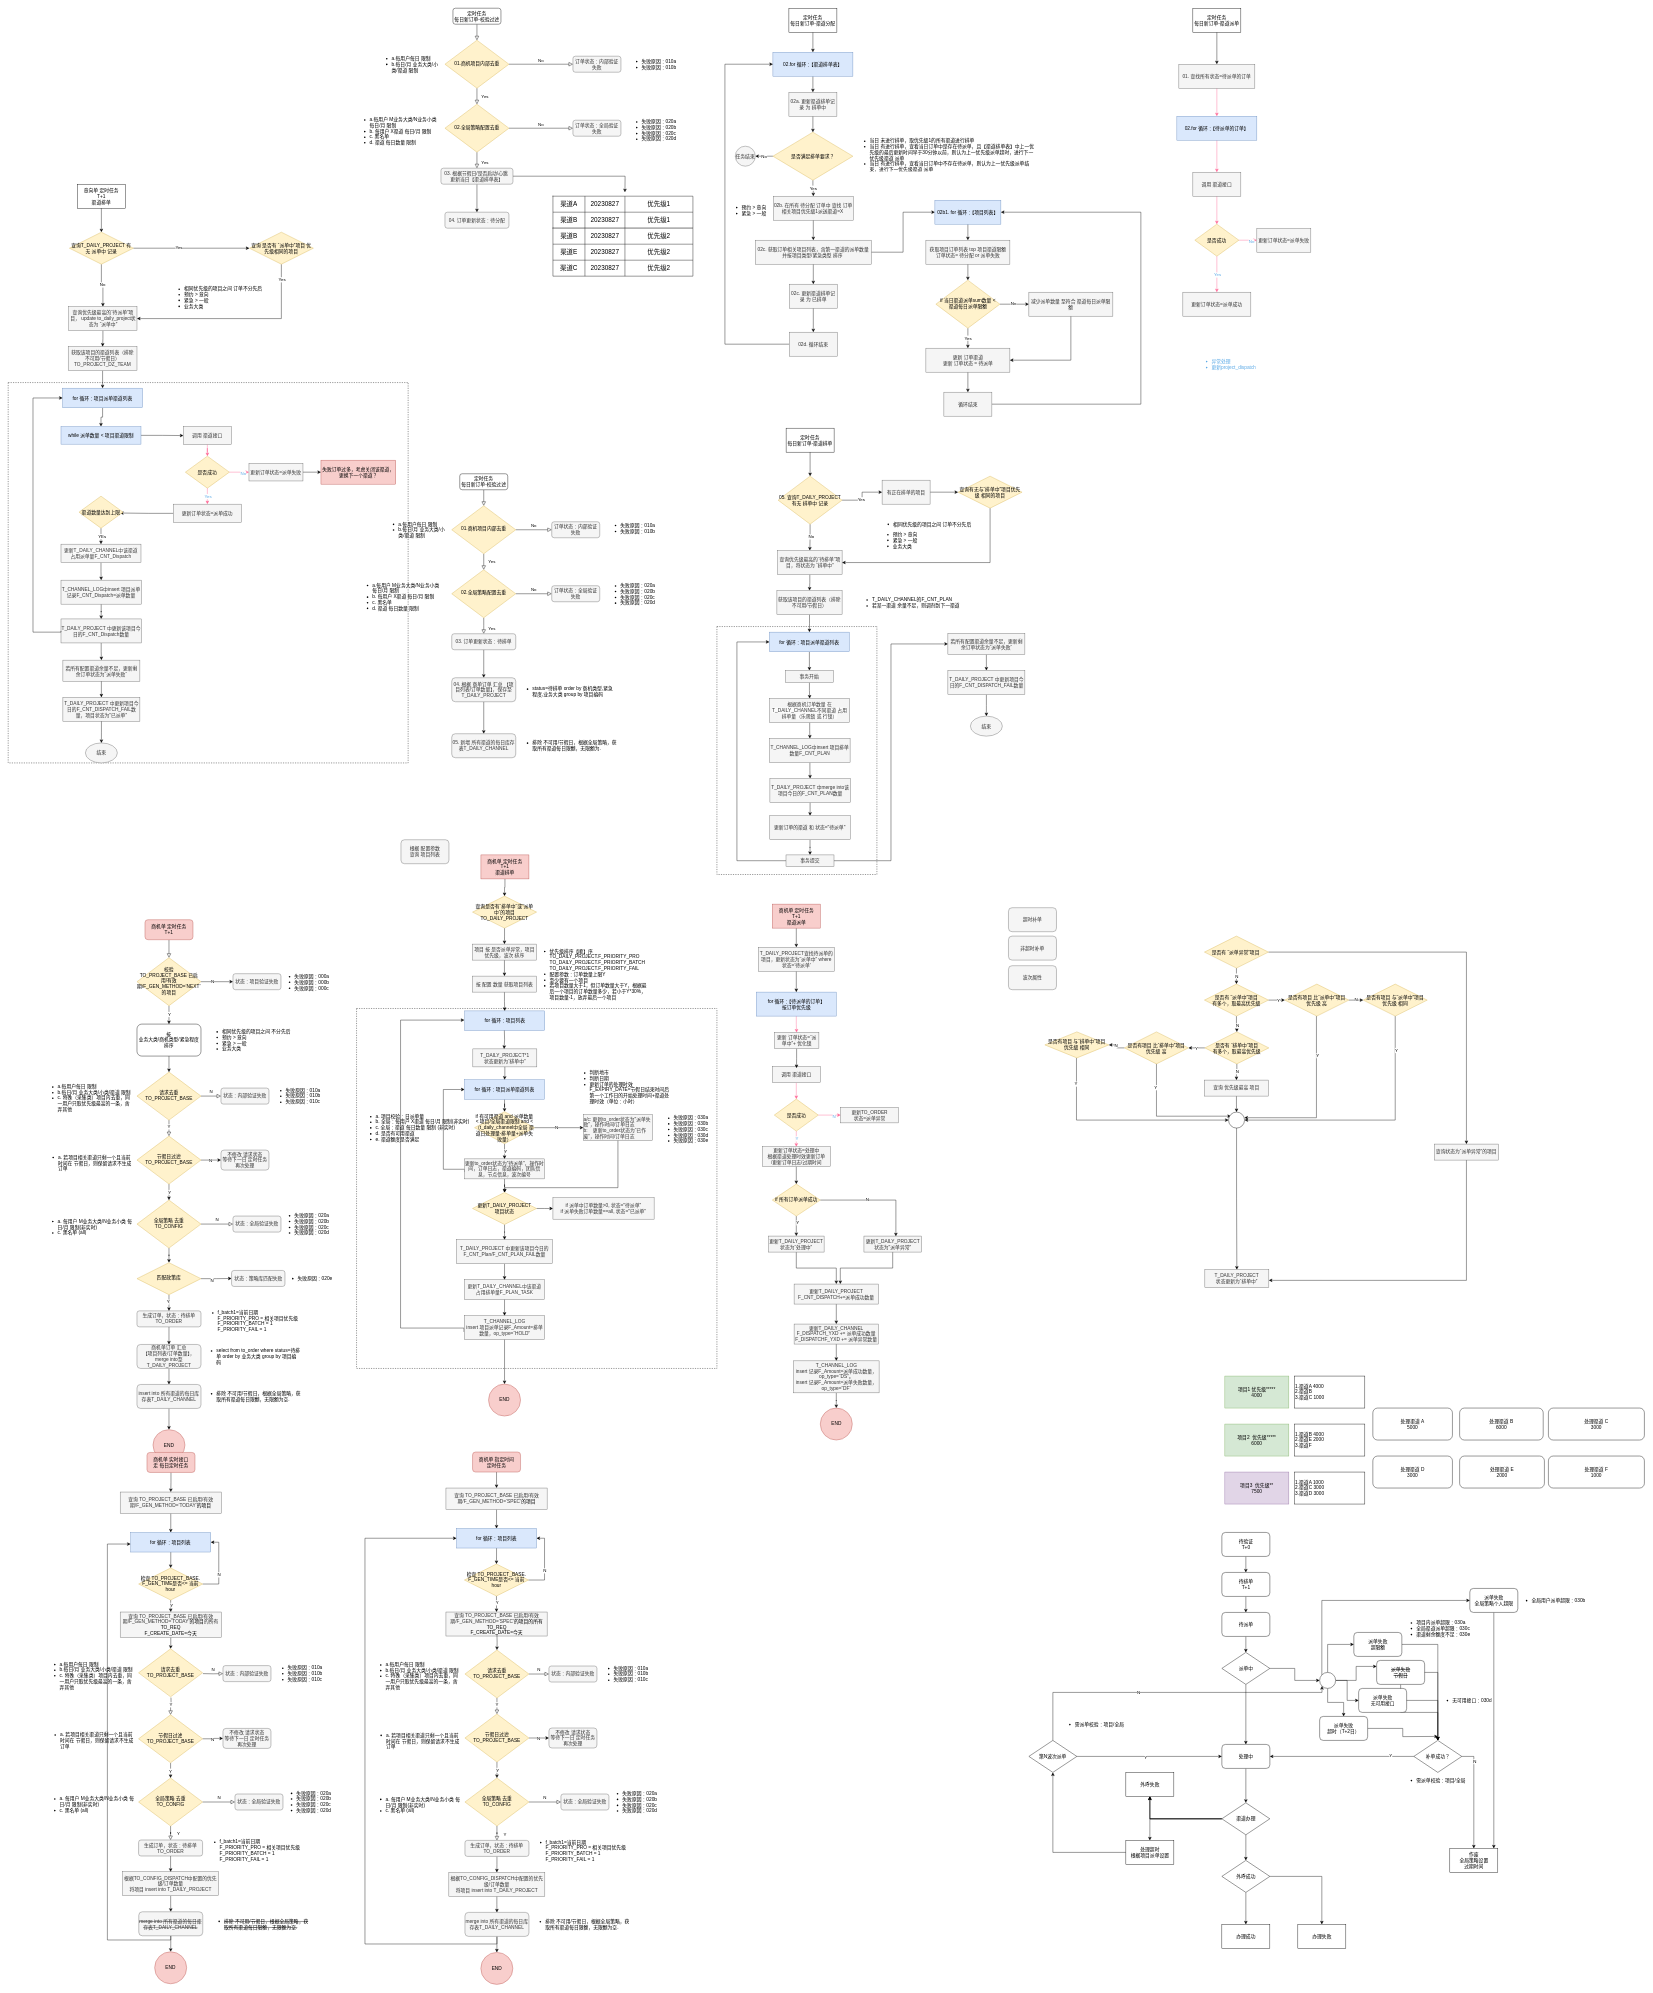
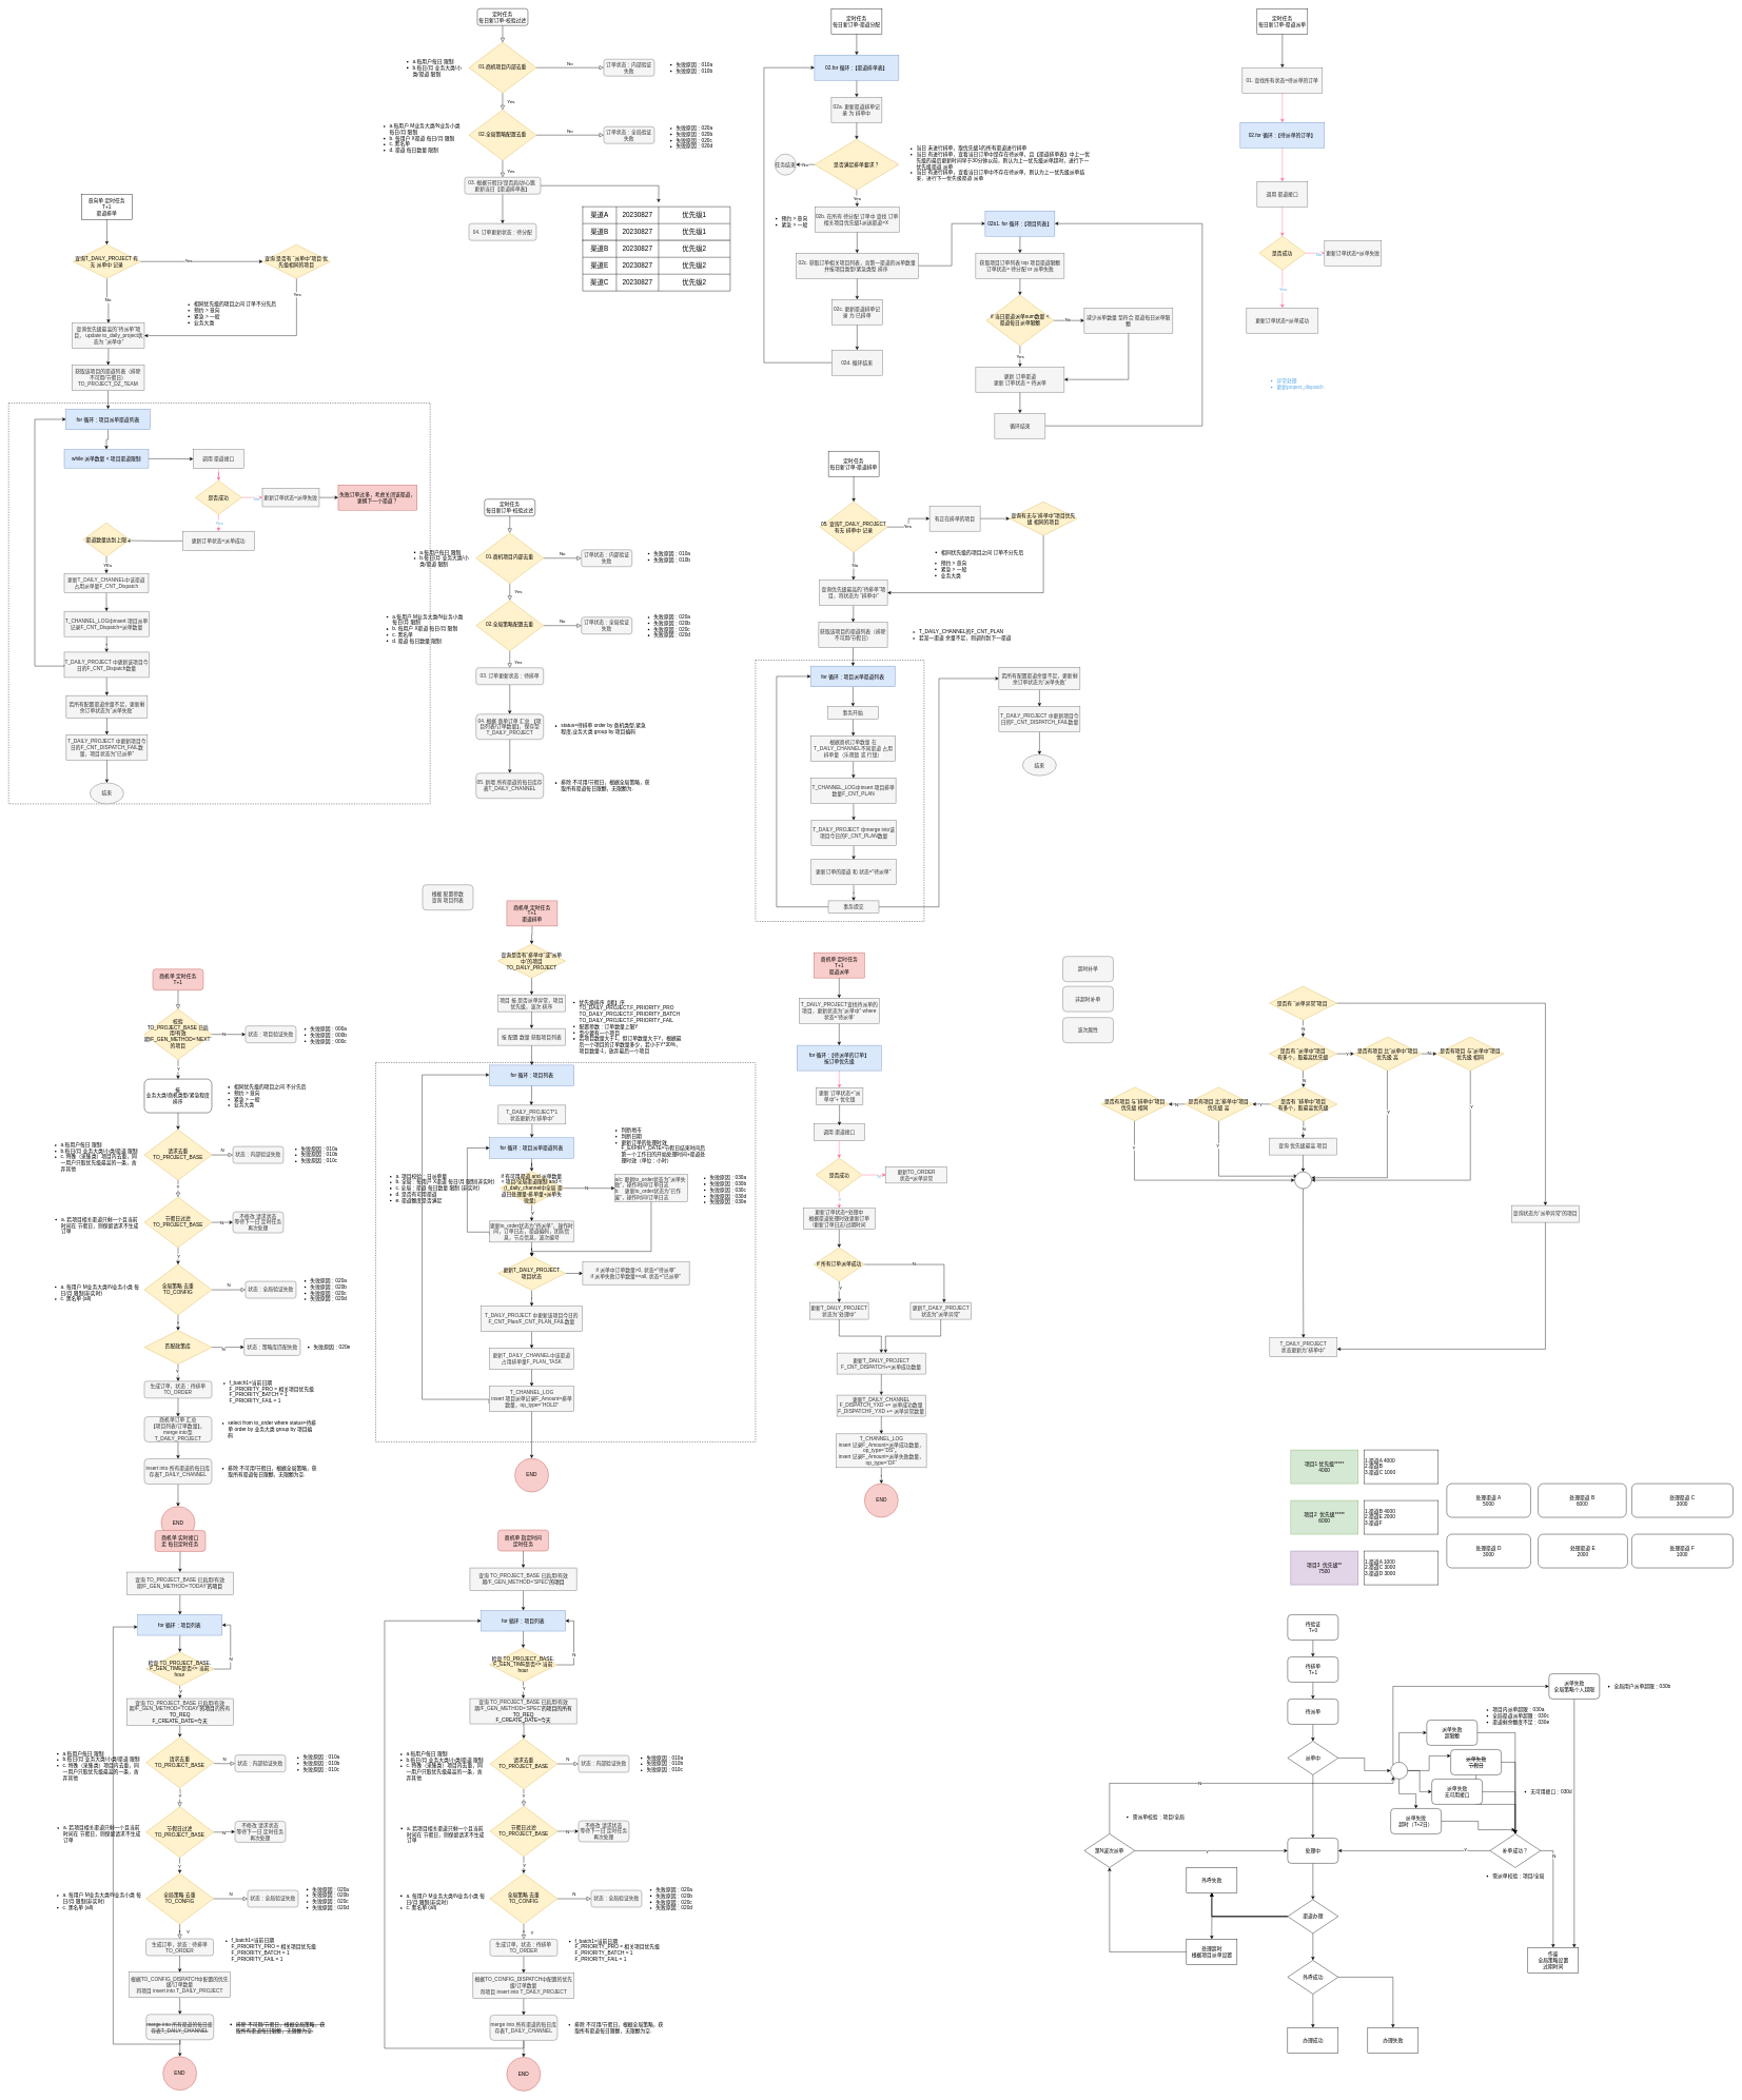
- <mxCell id="412" value="是否有项目 与“排单中”项目&lt;br style=&quot;border-color: var(--border-color);&quot;&gt;优先级 相同" style="rhombus;whiteSpace=wrap;html=1;fillColor=#fff2cc;strokeColor=#d6b656;rounded=0;" parent="1" vertex="1"><mxGeometry x="2612" y="2579.5" width="160" height="65" as="geometry" /></mxCell>
+ <mxCell id="412" value="是否有项目 与“排单中”项目&lt;br style=&quot;border-color: var(--border-color);&quot;&gt;优先级 相同" style="rhombus;whiteSpace=wrap;html=1;fillColor=#fff2cc;strokeColor=#d6b656;rounded=0;" parent="1" vertex="1"><mxGeometry x="2612" y="2579.5" width="160" height="80" as="geometry" /></mxCell>
